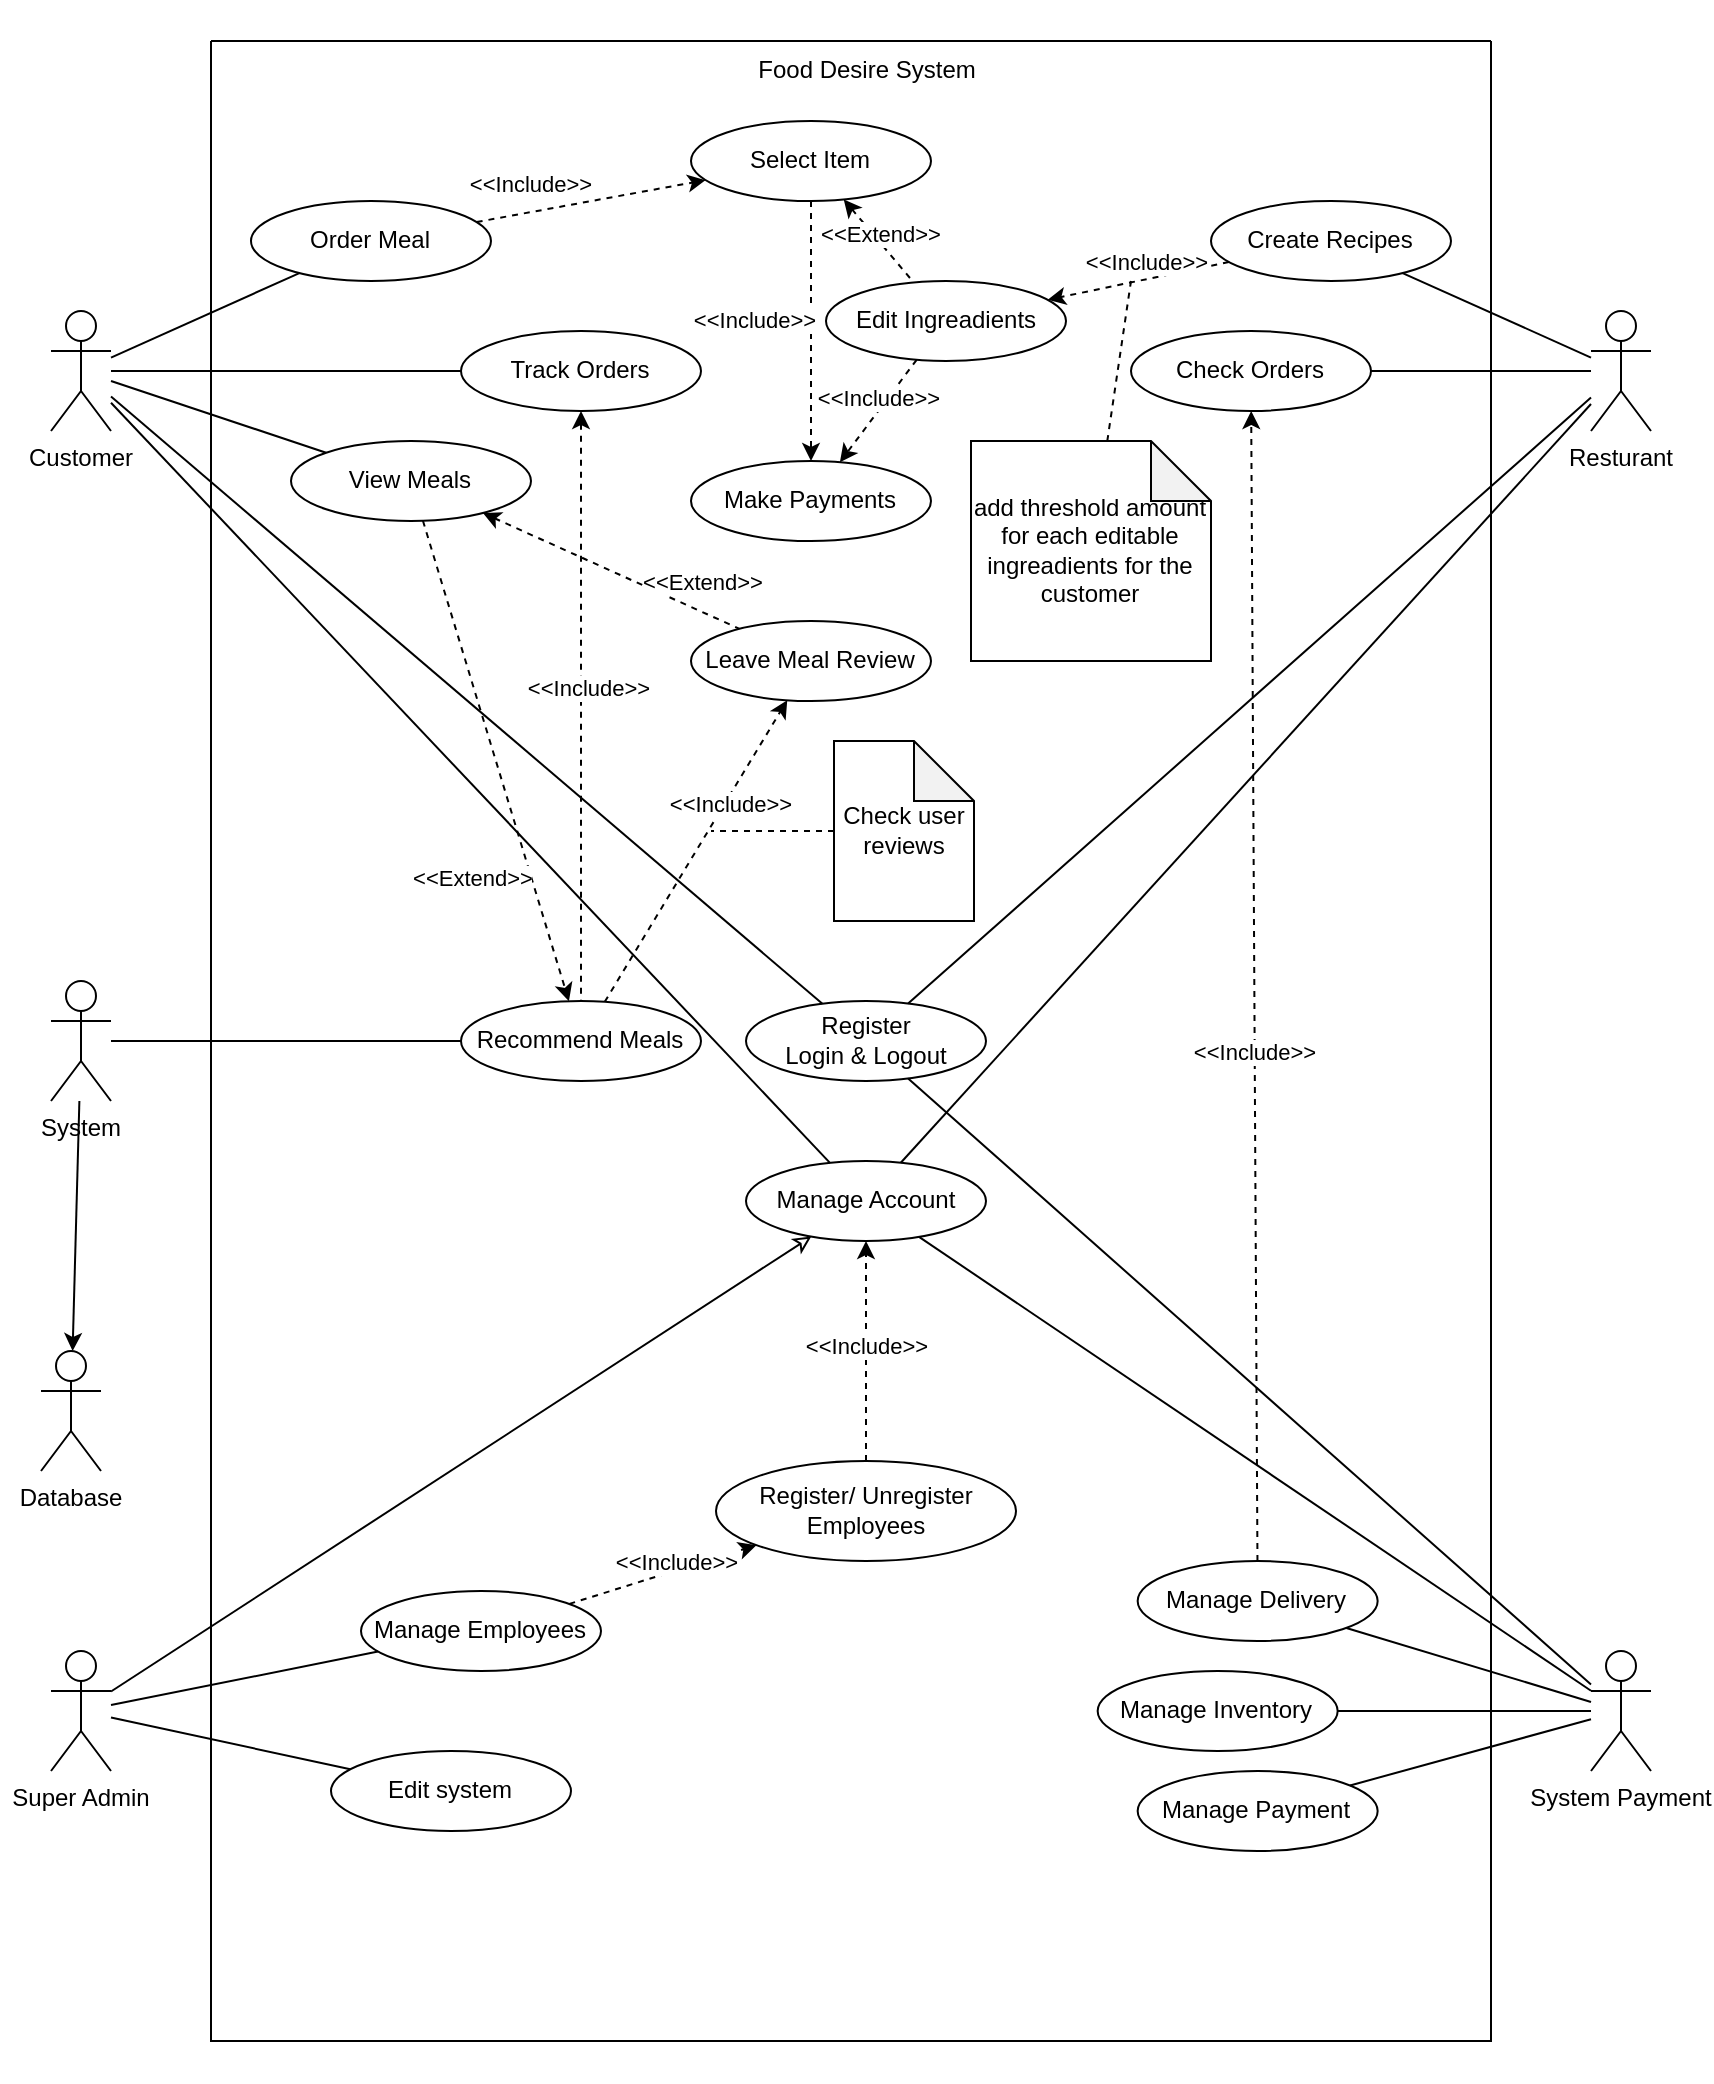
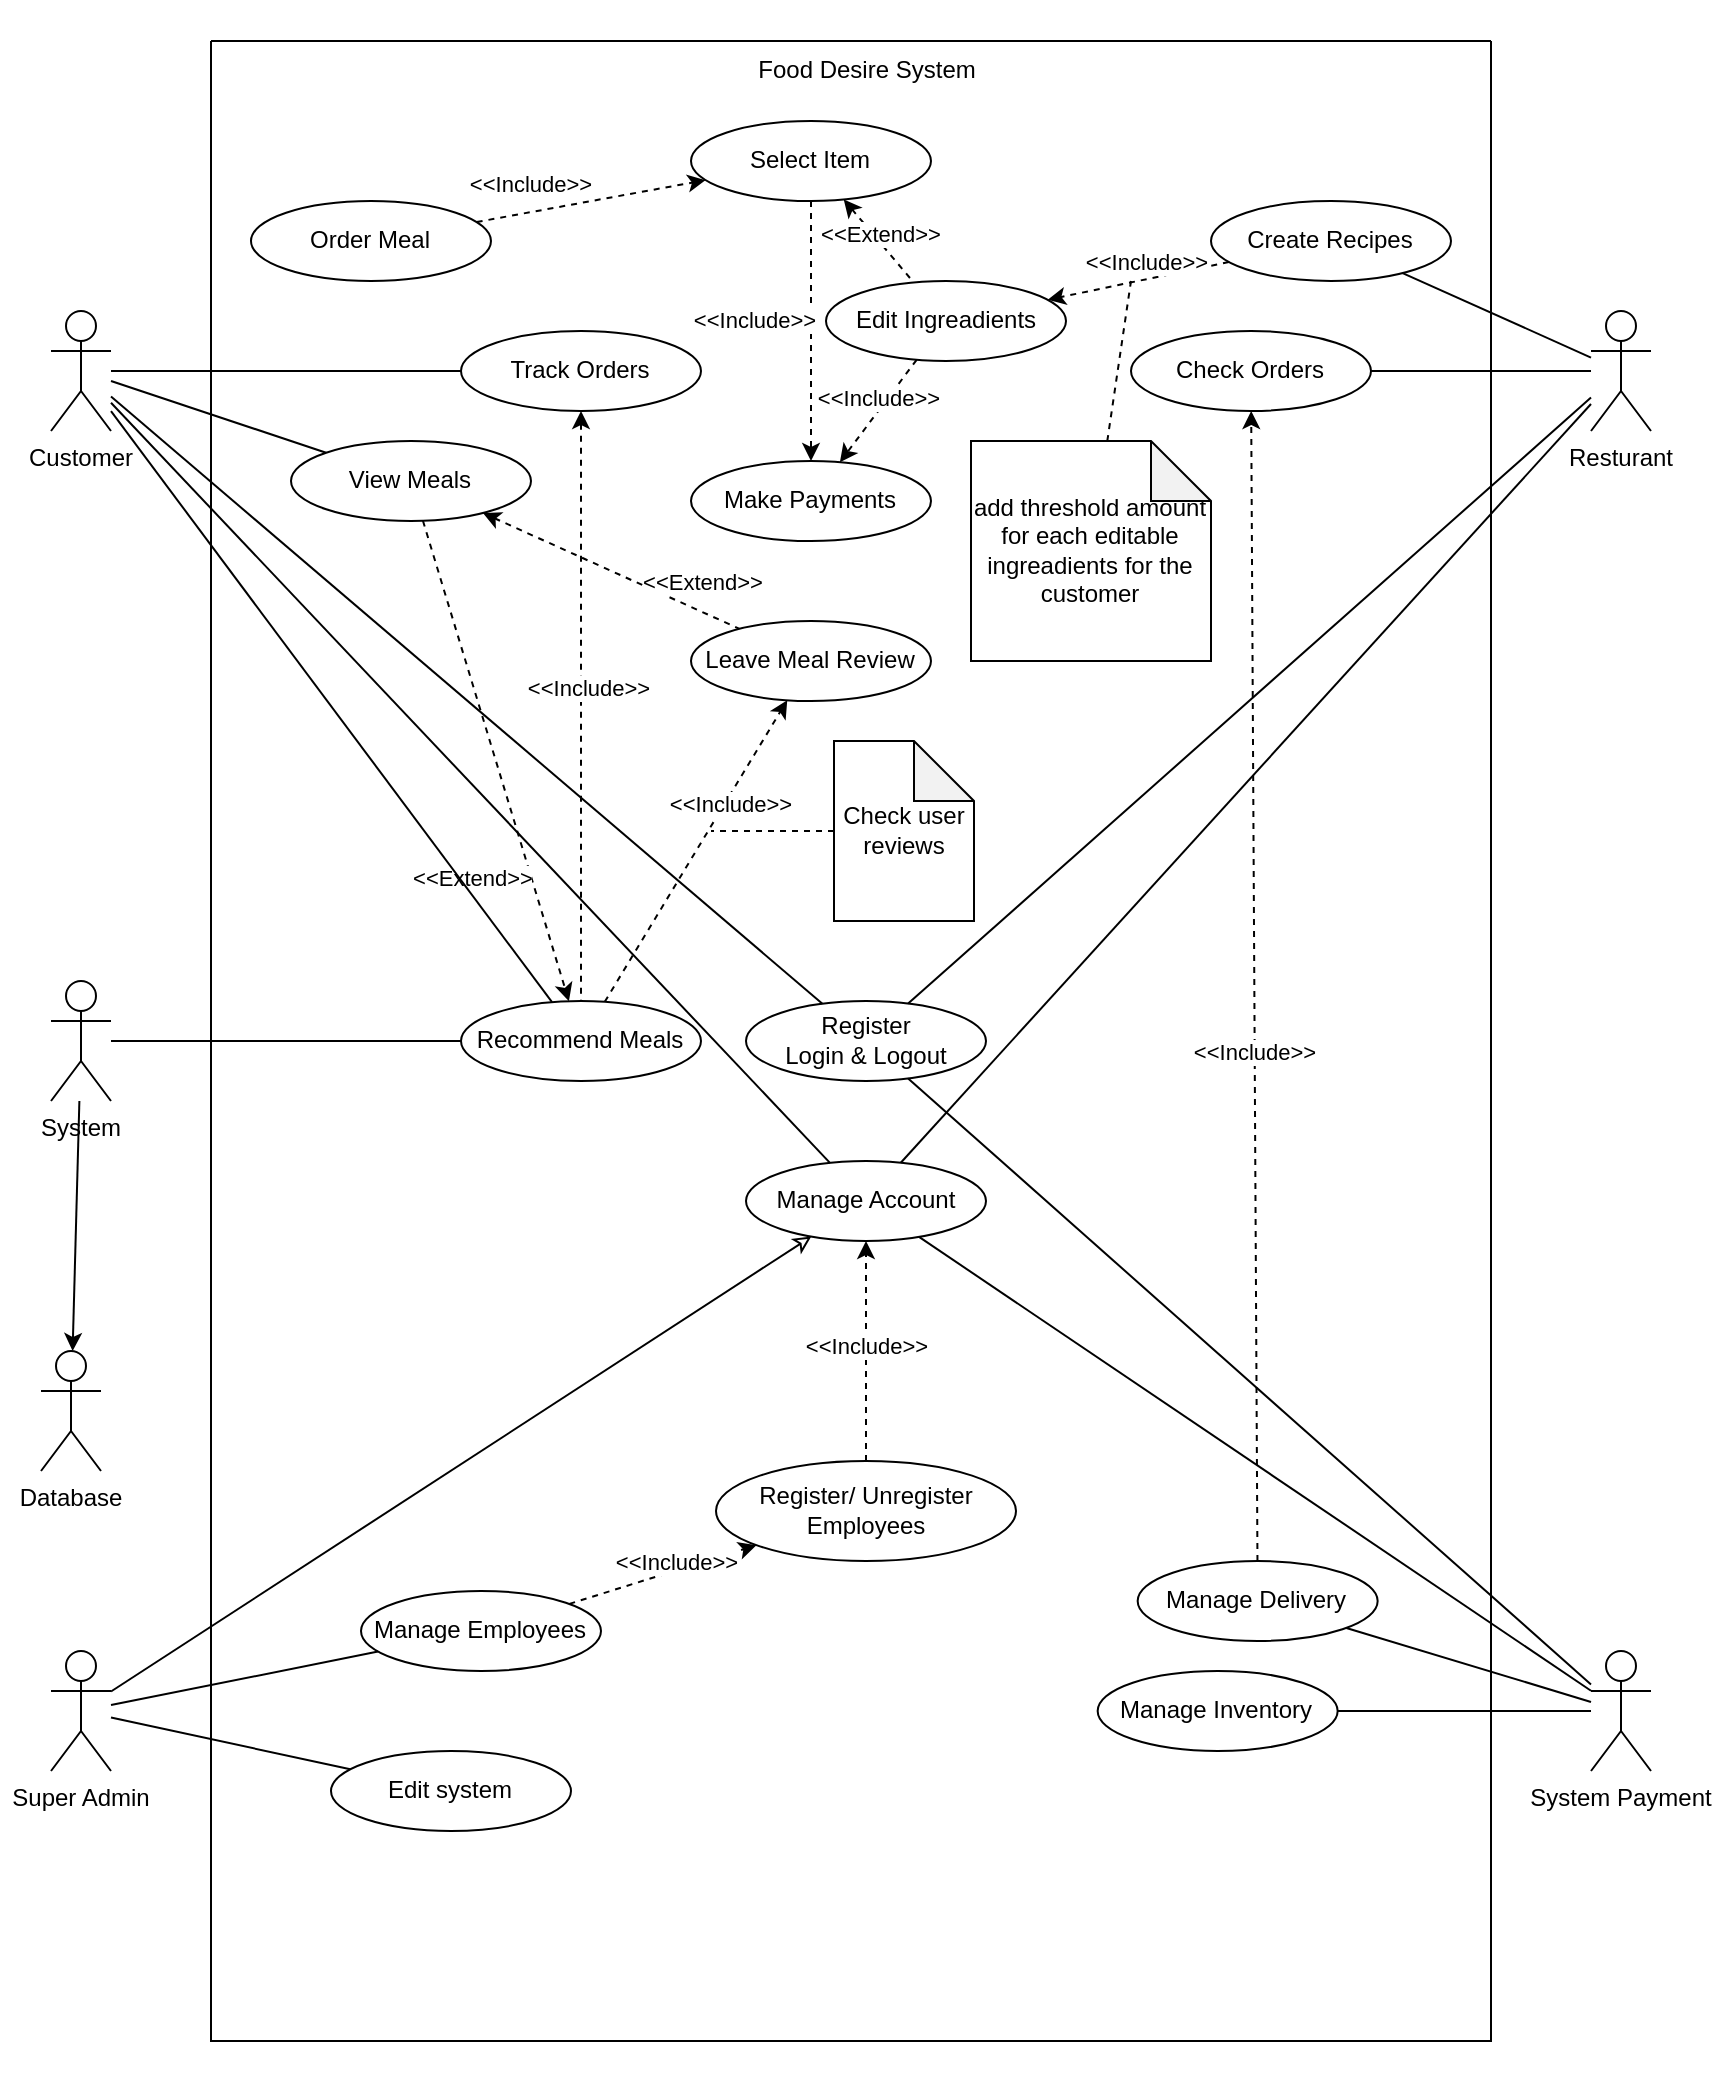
- <mxCell id="52" style="edgeStyle=none;rounded=0;orthogonalLoop=1;jettySize=auto;html=1;endArrow=none;endFill=0;" parent="1" source="57" target="12" edge="1"><mxGeometry relative="1" as="geometry" /></mxCell>
+ <mxCell id="52" style="edgeStyle=none;rounded=0;orthogonalLoop=1;jettySize=auto;html=1;endArrow=none;endFill=0;" parent="1" source="57" target="44" edge="1"><mxGeometry relative="1" as="geometry" /></mxCell>
- <mxCell id="64" style="edgeStyle=none;rounded=0;orthogonalLoop=1;jettySize=auto;html=1;endArrow=none;endFill=0;" parent="1" source="68" target="18" edge="1"><mxGeometry relative="1" as="geometry" /></mxCell>
- <mxCell id="18" value="Manage Payment" style="ellipse;whiteSpace=wrap;html=1;" parent="2" vertex="1"><mxGeometry x="463.33" y="865" width="120" height="40" as="geometry" /></mxCell>
